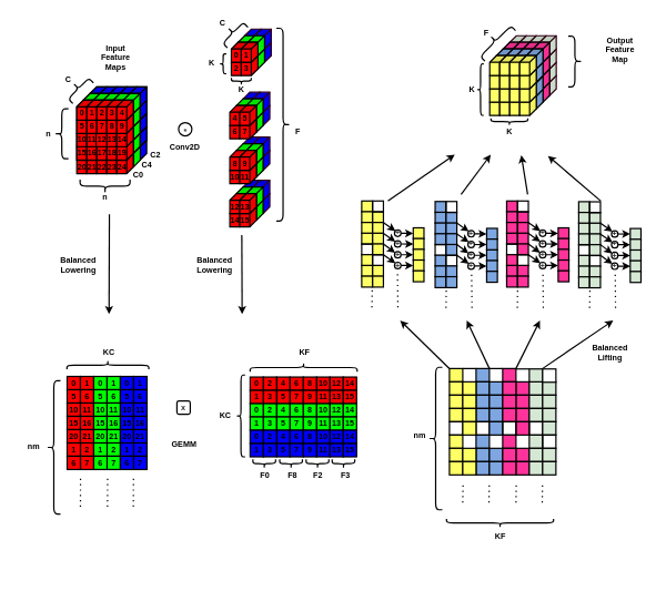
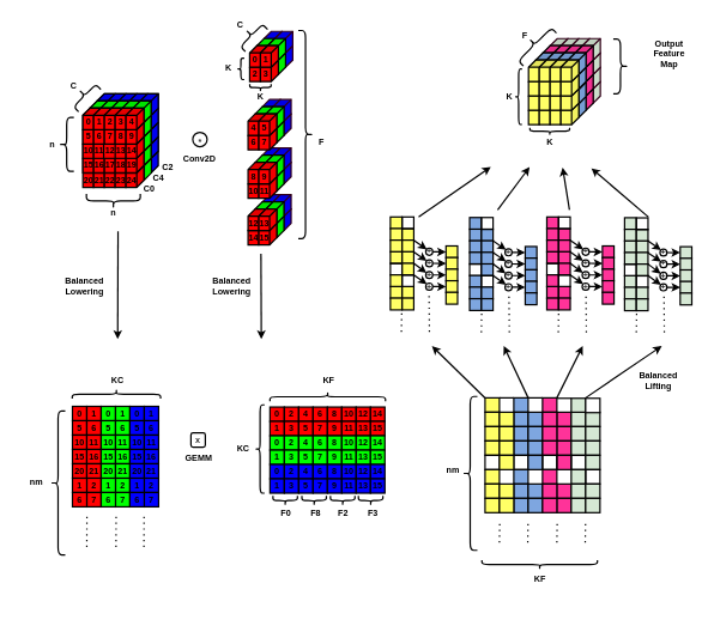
- <mxCell id="412" value="Input Feature Maps" style="text;html=1;strokeColor=none;fillColor=none;align=center;verticalAlign=middle;whiteSpace=wrap;rounded=0;fontStyle=1;fontSize=12;" parent="1" vertex="1"><mxGeometry x="142.5" y="70.75" width="60" height="30" as="geometry" /></mxCell>
- <mxCell id="123" value="GEMM" style="text;html=1;strokeColor=none;fillColor=none;align=center;verticalAlign=middle;whiteSpace=wrap;rounded=0;fontStyle=1;strokeWidth=2;fontSize=12;" parent="1" vertex="1"><mxGeometry x="245.5" y="652.63" width="60" height="30" as="geometry" /></mxCell>
+ <mxCell id="123" value="GEMM" style="text;html=1;strokeColor=none;fillColor=none;align=center;verticalAlign=middle;whiteSpace=wrap;rounded=0;fontStyle=1;strokeWidth=2;fontSize=12;" parent="1" vertex="1"><mxGeometry x="245.5" y="622.63" width="60" height="30" as="geometry" /></mxCell>
